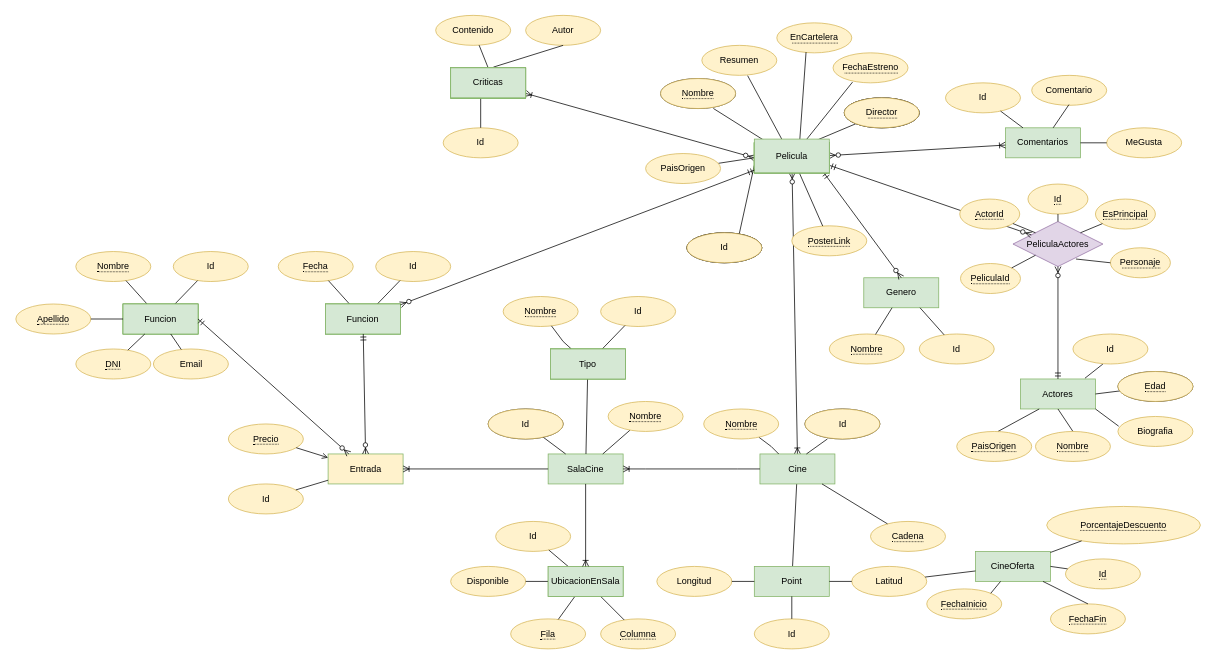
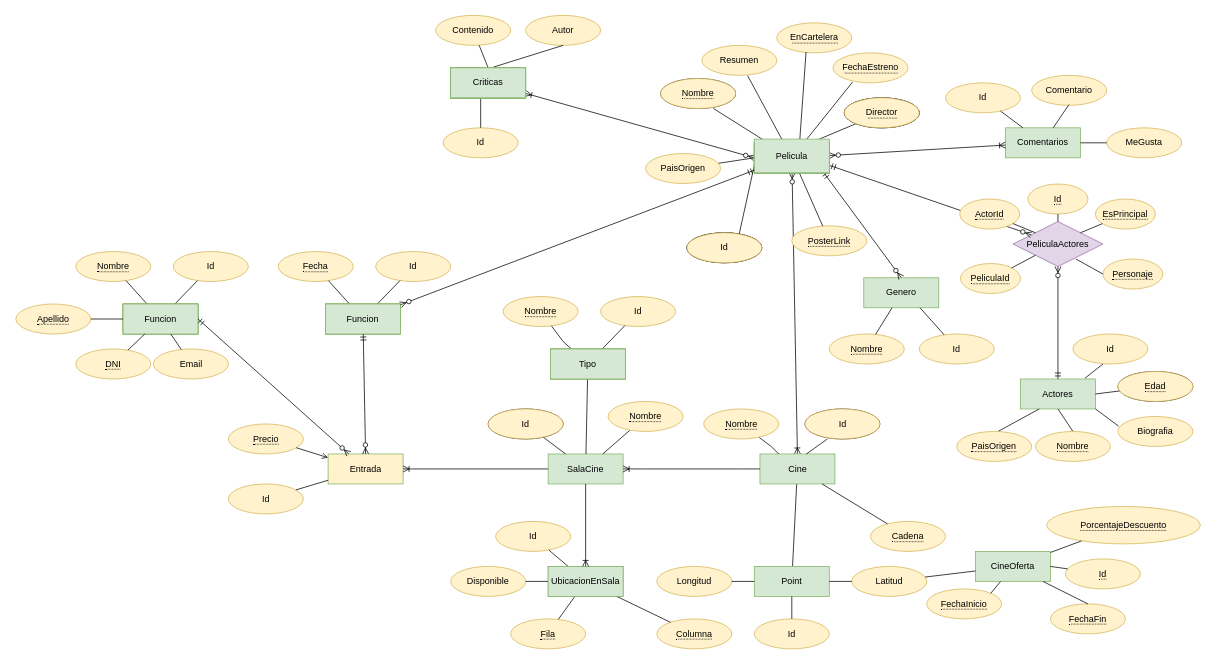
- <mxCell id="97" value="&lt;span style=&quot;border-bottom: 1px dotted&quot;&gt;Personaje&lt;/span&gt;" style="ellipse;whiteSpace=wrap;html=1;align=center;fillColor=#fff2cc;strokeColor=#d6b656;" parent="1" vertex="1"><mxGeometry x="1480" y="330" width="80" height="40" as="geometry" /></mxCell>
+ <mxCell id="97" value="&lt;span style=&quot;border-bottom: 1px dotted&quot;&gt;Personaje&lt;/span&gt;" style="ellipse;whiteSpace=wrap;html=1;align=center;fillColor=#fff2cc;strokeColor=#d6b656;" parent="1" vertex="1"><mxGeometry x="1470" y="345" width="80" height="40" as="geometry" /></mxCell>
- <mxCell id="115" value="&lt;span style=&quot;border-bottom: 1px dotted&quot;&gt;Columna&lt;/span&gt;" style="ellipse;whiteSpace=wrap;html=1;align=center;fillColor=#fff2cc;strokeColor=#d6b656;" parent="1" vertex="1"><mxGeometry x="800" y="825" width="100" height="40" as="geometry" /></mxCell>
+ <mxCell id="115" value="&lt;span style=&quot;border-bottom: 1px dotted&quot;&gt;Columna&lt;/span&gt;" style="ellipse;whiteSpace=wrap;html=1;align=center;fillColor=#fff2cc;strokeColor=#d6b656;" parent="1" vertex="1"><mxGeometry x="875" y="825" width="100" height="40" as="geometry" /></mxCell>
